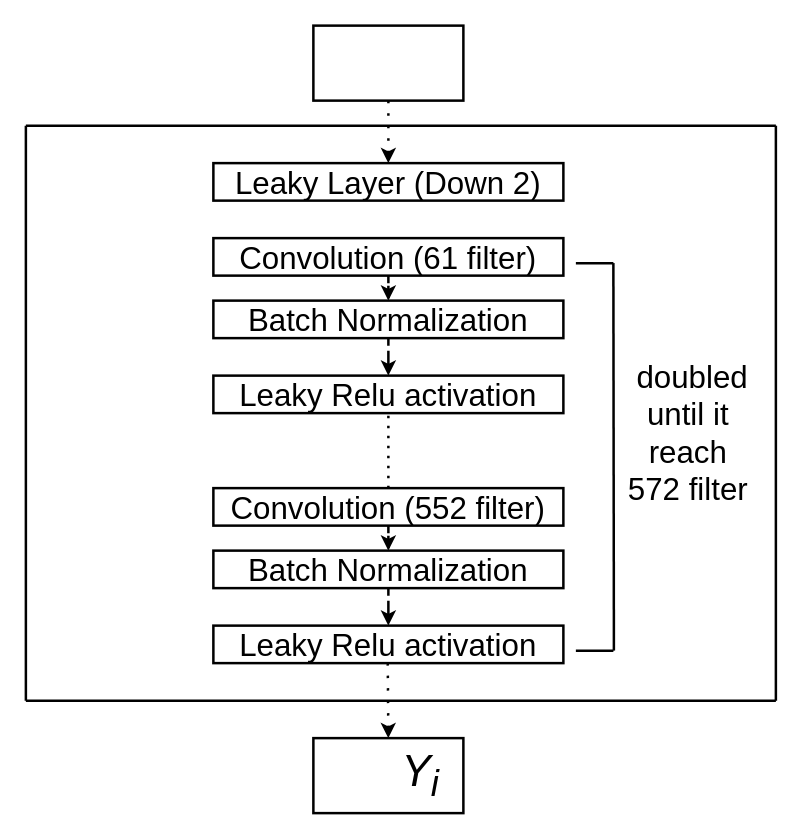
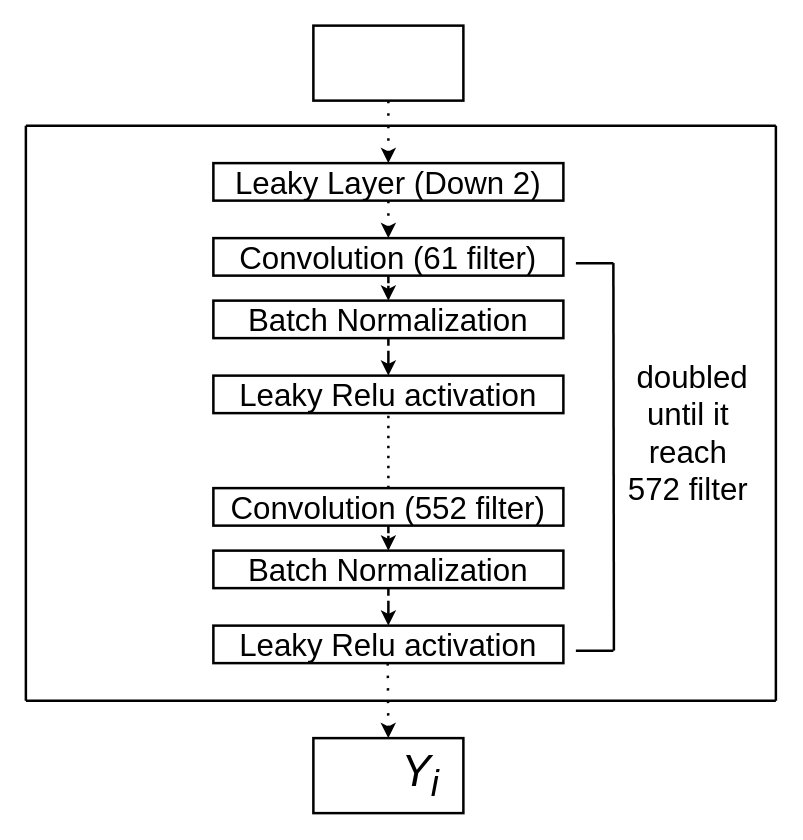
+ <mxCell id="22" value="" style="endArrow=classic;html=1;fontSize=16;exitX=0.5;exitY=1;exitDx=0;exitDy=0;entryX=0.5;entryY=0;entryDx=0;entryDy=0;dashed=1;dashPattern=1 4;strokeWidth=2;" parent="1" source="21" target="3" edge="1"><mxGeometry width="50" height="50" relative="1" as="geometry"><mxPoint x="450" y="150" as="sourcePoint" /><mxPoint x="500" y="100" as="targetPoint" /></mxGeometry></mxCell>
